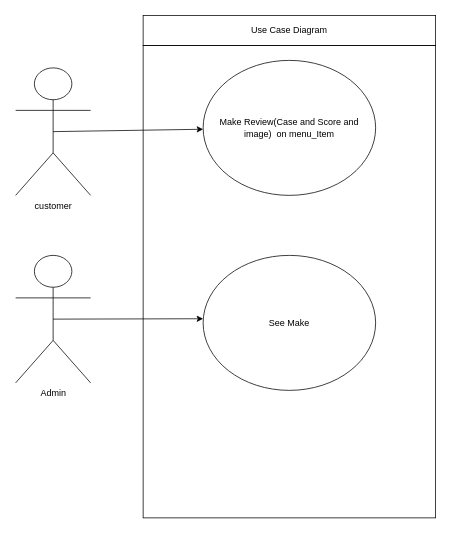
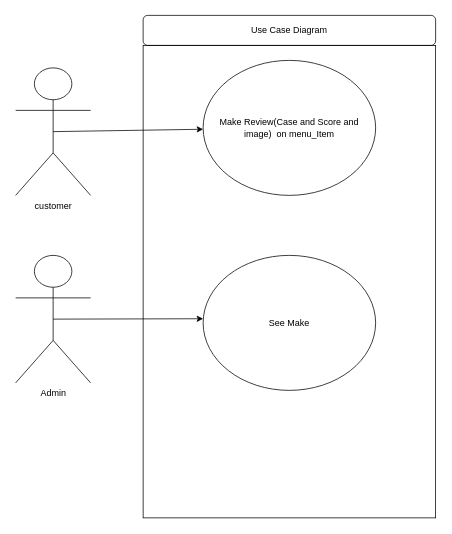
- <mxCell id="9" value="Use Case Diagram" style="whiteSpace=wrap;html=1;fillColor=none;" vertex="1" parent="1"><mxGeometry x="190" y="20" width="390" height="40" as="geometry" /></mxCell>
+ <mxCell id="9" value="Use Case Diagram" style="whiteSpace=wrap;html=1;fillColor=none;rounded=1;" vertex="1" parent="1"><mxGeometry x="190" y="20" width="390" height="40" as="geometry" /></mxCell>
